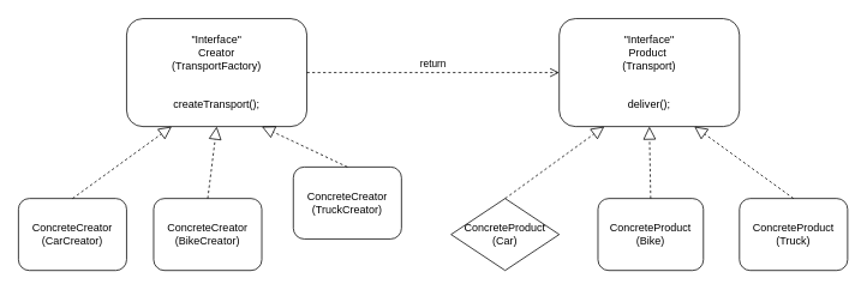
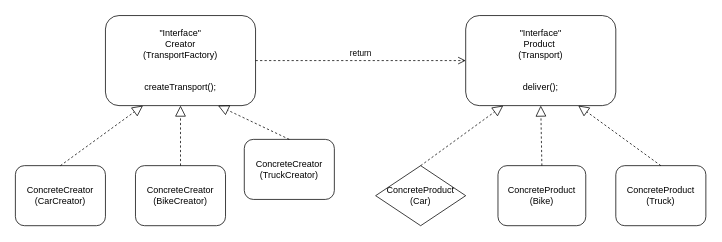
- <mxCell id="11" value="ConcreteCreator&lt;div&gt;(BikeCreator)&lt;/div&gt;" style="rounded=1;whiteSpace=wrap;html=1;" parent="1" vertex="1"><mxGeometry x="170" y="220" width="120" height="80" as="geometry" /></mxCell>
+ <mxCell id="11" value="ConcreteCreator&lt;div&gt;(BikeCreator)&lt;/div&gt;" style="rounded=1;whiteSpace=wrap;html=1;" parent="1" vertex="1"><mxGeometry x="180" y="220" width="120" height="80" as="geometry" /></mxCell>
